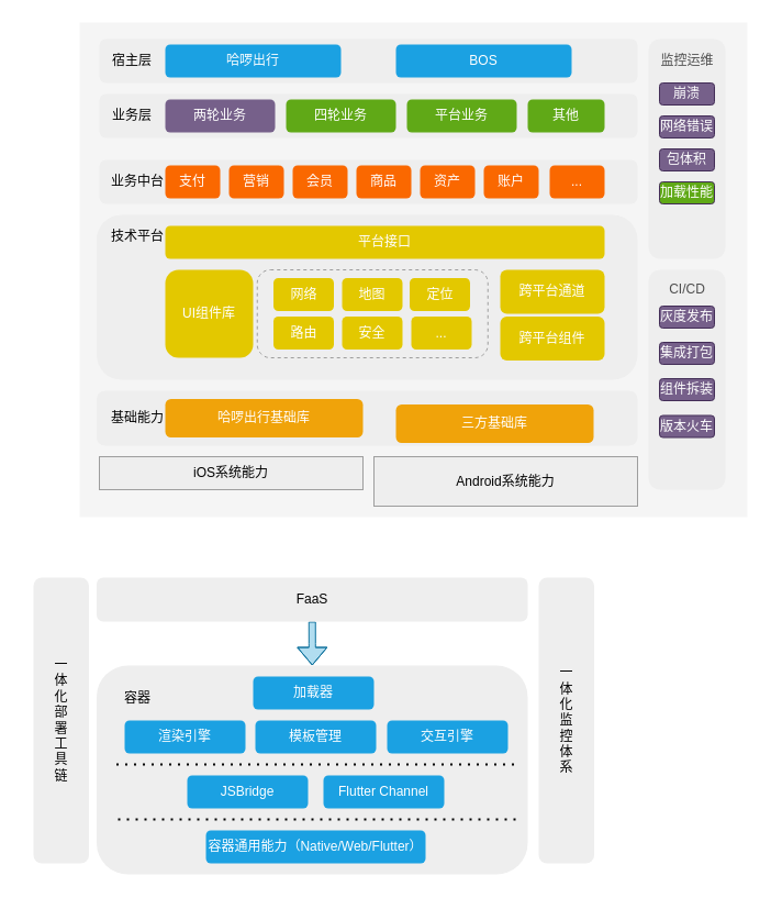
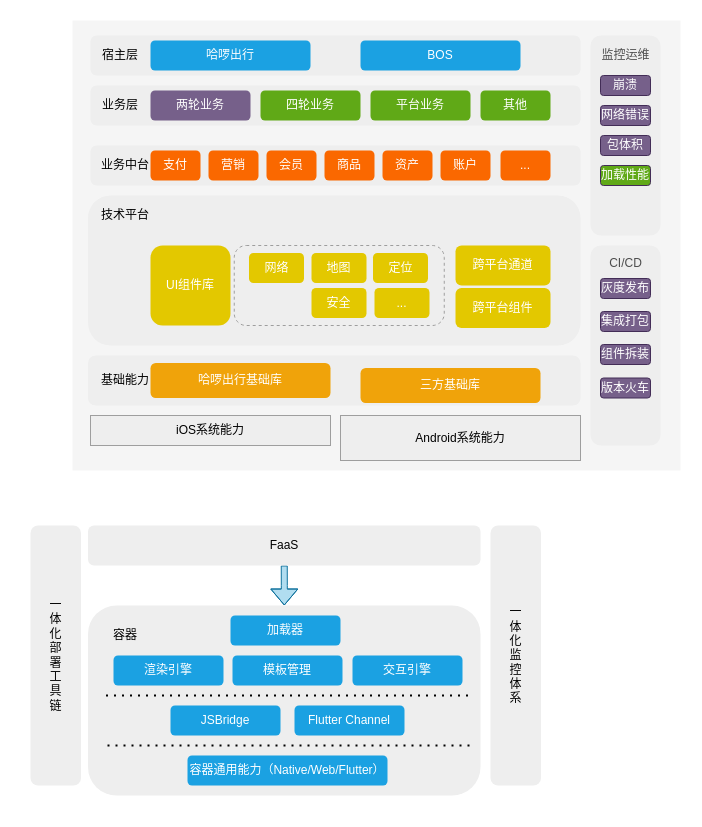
- <mxCell id="26" value="平台接口" style="rounded=1;whiteSpace=wrap;html=1;fillColor=#e3c800;fontColor=#ffffff;strokeColor=none;" vertex="1" parent="1"><mxGeometry x="150" y="205" width="400" height="30" as="geometry" /></mxCell>
- <mxCell id="31" value="路由" style="rounded=1;whiteSpace=wrap;html=1;fillColor=#e3c800;fontColor=#ffffff;strokeColor=none;" vertex="1" parent="1"><mxGeometry x="248.5" y="287.5" width="55" height="30" as="geometry" /></mxCell>
